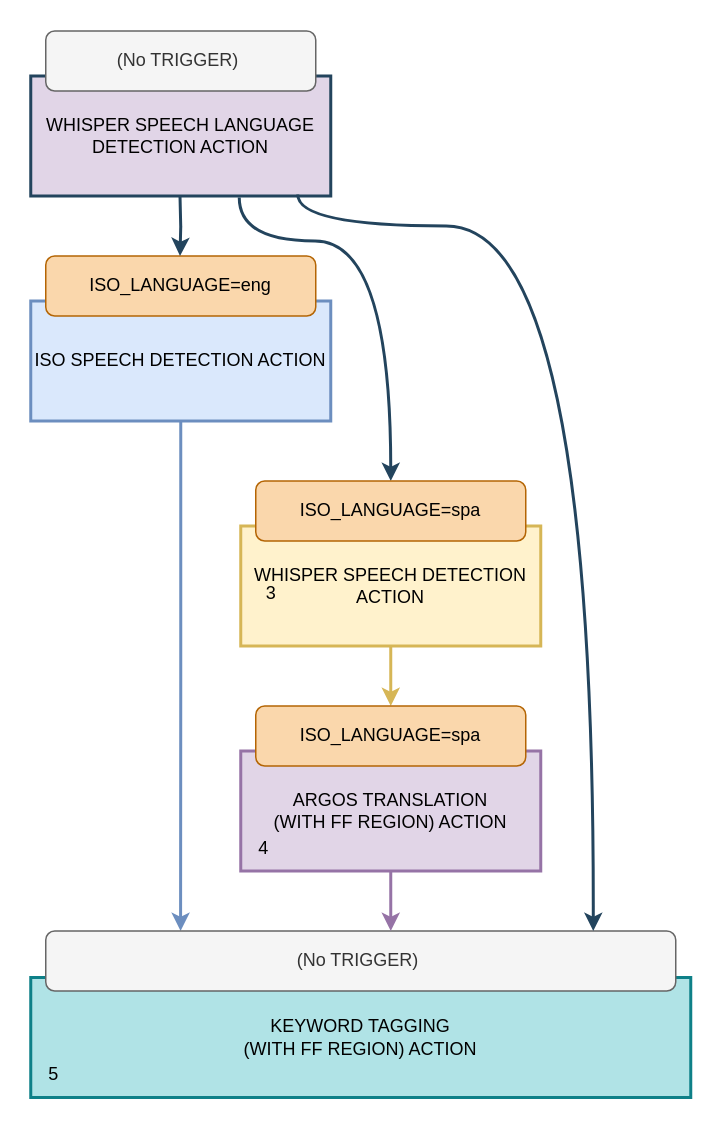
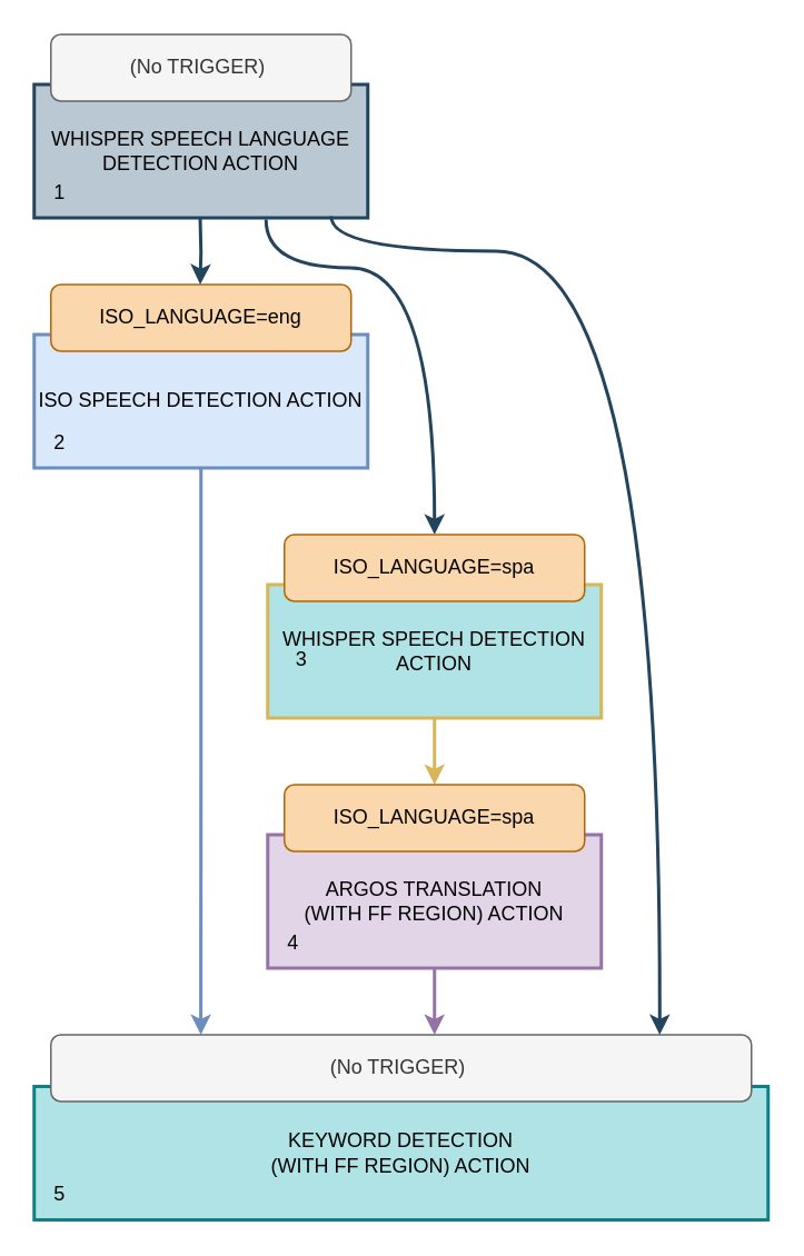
- <mxCell id="3" value="WHISPER SPEECH LANGUAGE DETECTION ACTION" style="rounded=0;whiteSpace=wrap;html=1;strokeWidth=2;fillColor=#e1d5e7;strokeColor=#23445d;" parent="1" vertex="1"><mxGeometry x="20" y="50" width="200" height="80" as="geometry" /></mxCell>
+ <mxCell id="3" value="WHISPER SPEECH LANGUAGE DETECTION ACTION" style="rounded=0;whiteSpace=wrap;html=1;strokeWidth=2;fillColor=#bac8d3;strokeColor=#23445d;" parent="1" vertex="1"><mxGeometry x="20" y="50" width="200" height="80" as="geometry" /></mxCell>
+ <mxCell id="16" value="1" style="text;html=1;align=center;verticalAlign=middle;resizable=0;points=[];autosize=1;strokeColor=none;fillColor=none;" parent="1" vertex="1"><mxGeometry x="20" y="100" width="30" height="30" as="geometry" /></mxCell>
+ <mxCell id="17" value="2" style="text;html=1;align=center;verticalAlign=middle;resizable=0;points=[];autosize=1;strokeColor=none;fillColor=none;" parent="1" vertex="1"><mxGeometry x="20" y="250" width="30" height="30" as="geometry" /></mxCell>
- <mxCell id="7" value="WHISPER SPEECH DETECTION ACTION" style="rounded=0;whiteSpace=wrap;html=1;strokeWidth=2;fillColor=#fff2cc;strokeColor=#d6b656;" parent="1" vertex="1"><mxGeometry x="160" y="350" width="200" height="80" as="geometry" /></mxCell>
+ <mxCell id="7" value="WHISPER SPEECH DETECTION ACTION" style="rounded=0;whiteSpace=wrap;html=1;strokeWidth=2;fillColor=#b0e3e6;strokeColor=#d6b656;" parent="1" vertex="1"><mxGeometry x="160" y="350" width="200" height="80" as="geometry" /></mxCell>
- <mxCell id="9" value="KEYWORD TAGGING&lt;br&gt;(WITH FF REGION) ACTION" style="rounded=0;whiteSpace=wrap;html=1;strokeWidth=2;fillColor=#b0e3e6;strokeColor=#0e8088;" parent="1" vertex="1"><mxGeometry x="20" y="651" width="440" height="80" as="geometry" /></mxCell>
+ <mxCell id="9" value="KEYWORD DETECTION&lt;br&gt;(WITH FF REGION) ACTION" style="rounded=0;whiteSpace=wrap;html=1;strokeWidth=2;fillColor=#b0e3e6;strokeColor=#0e8088;" parent="1" vertex="1"><mxGeometry x="20" y="651" width="440" height="80" as="geometry" /></mxCell>
